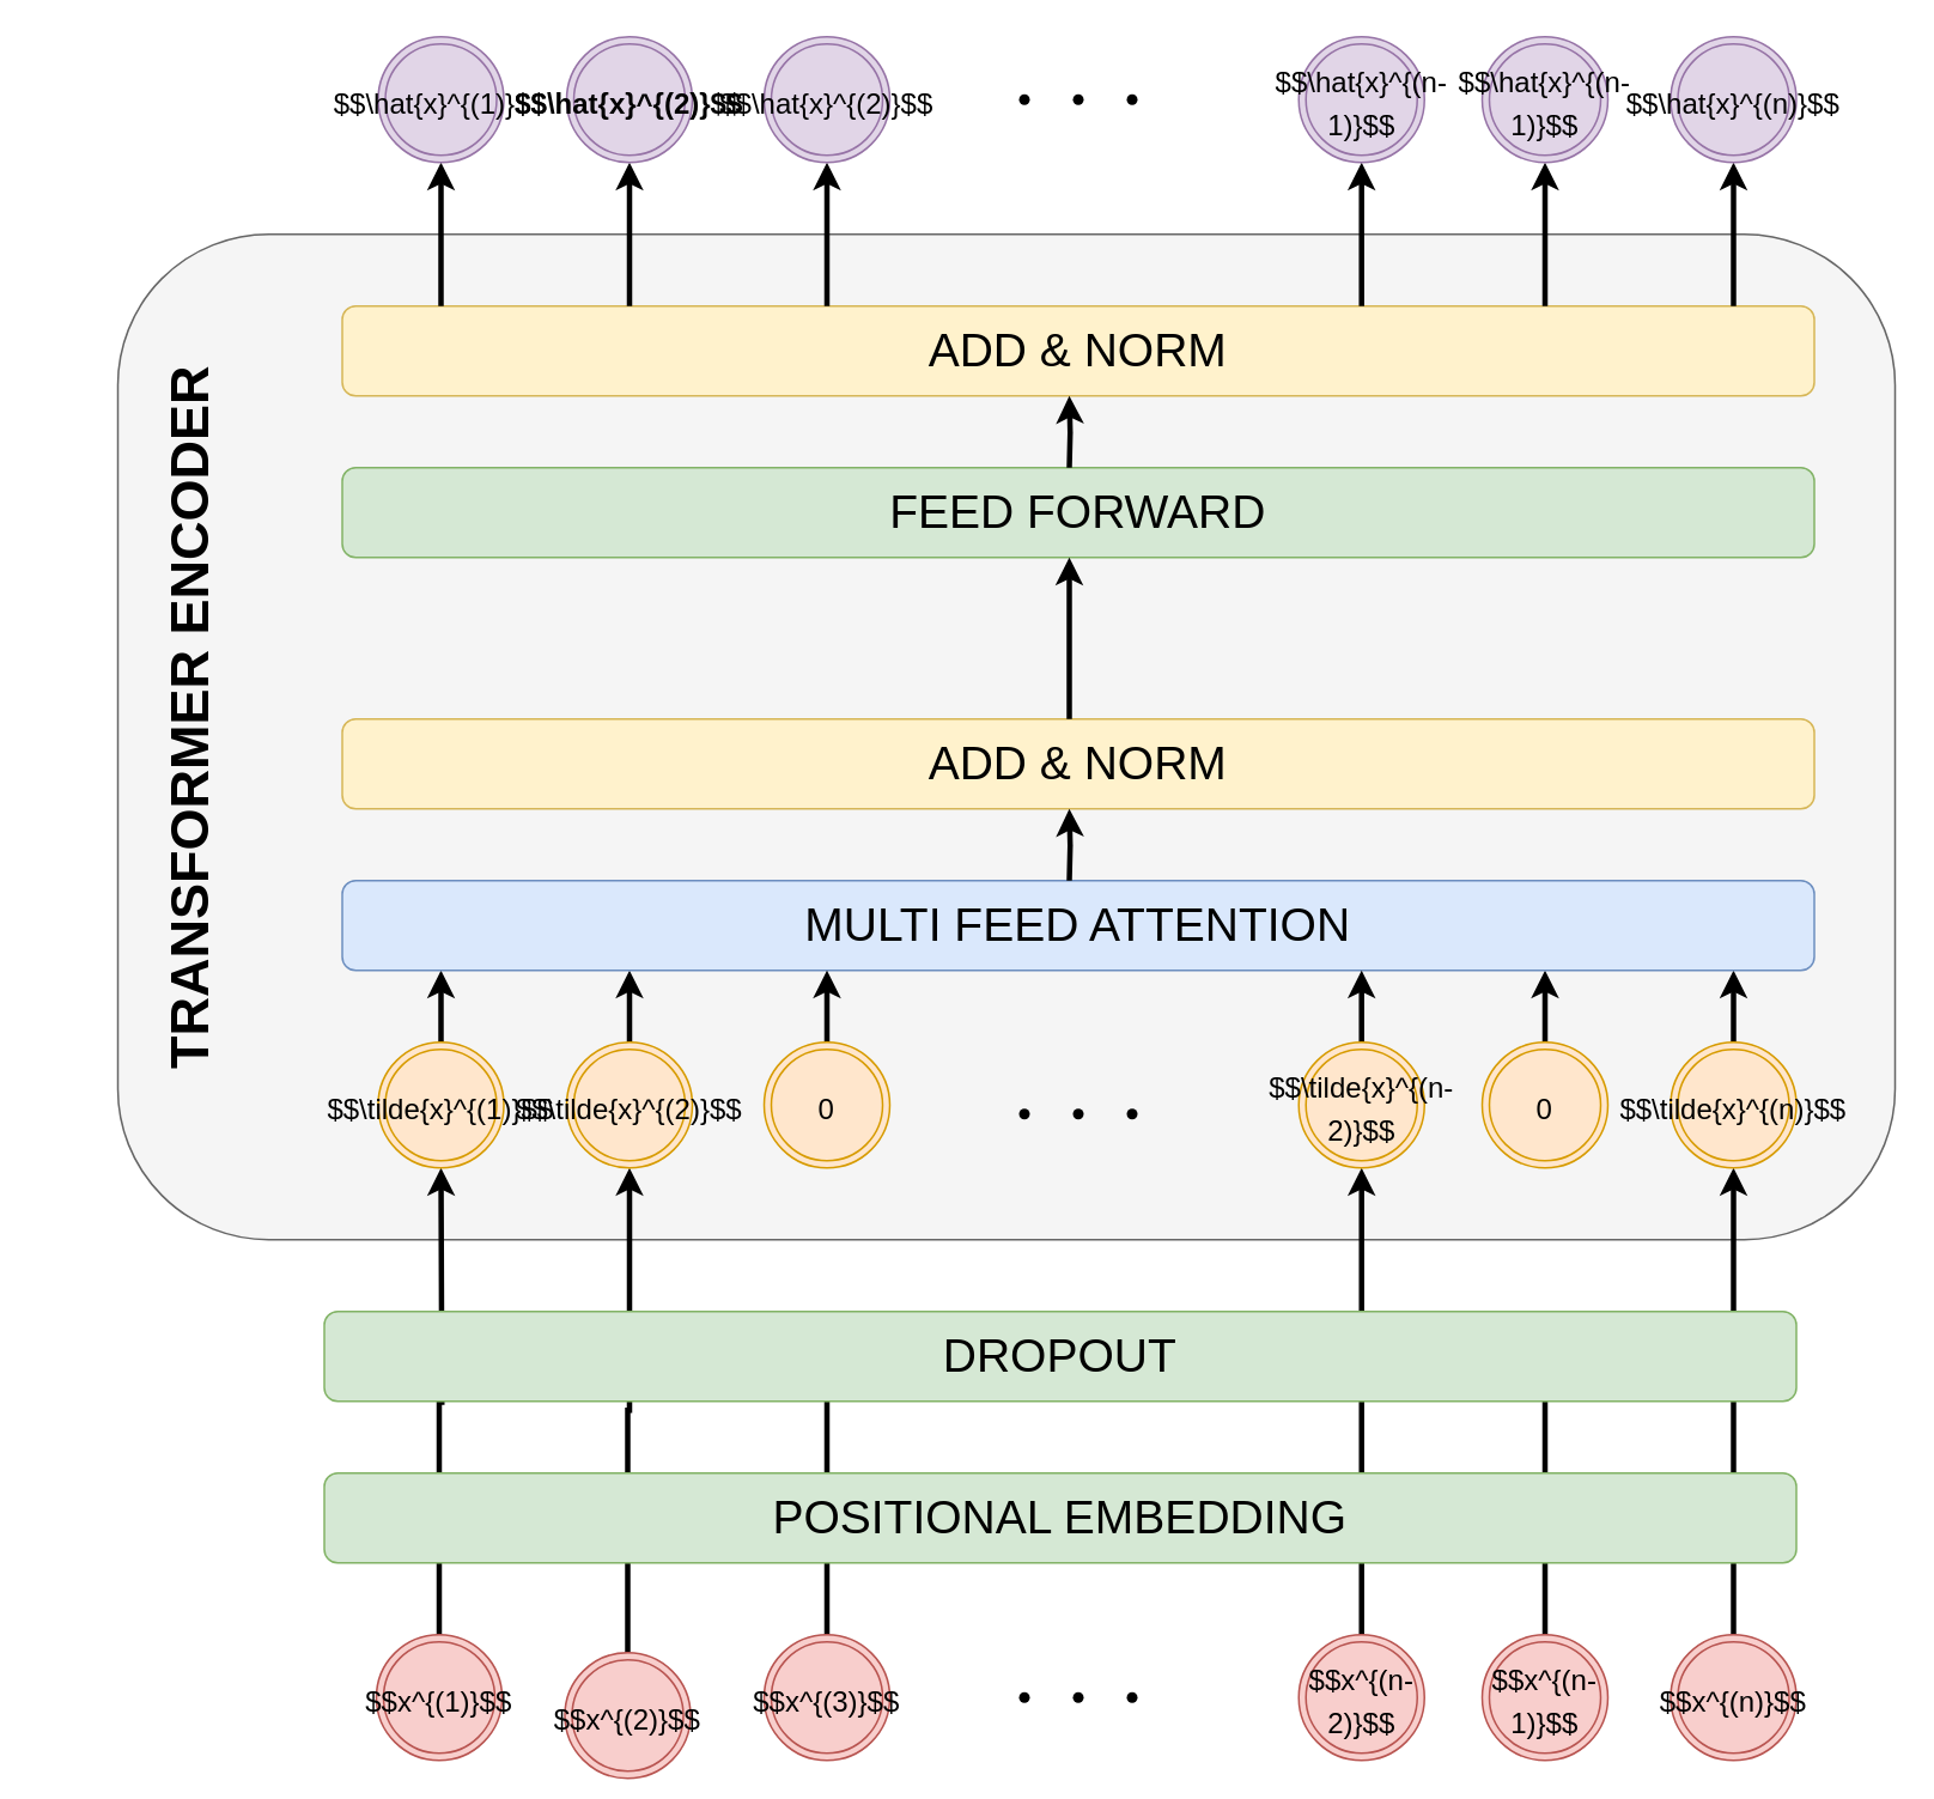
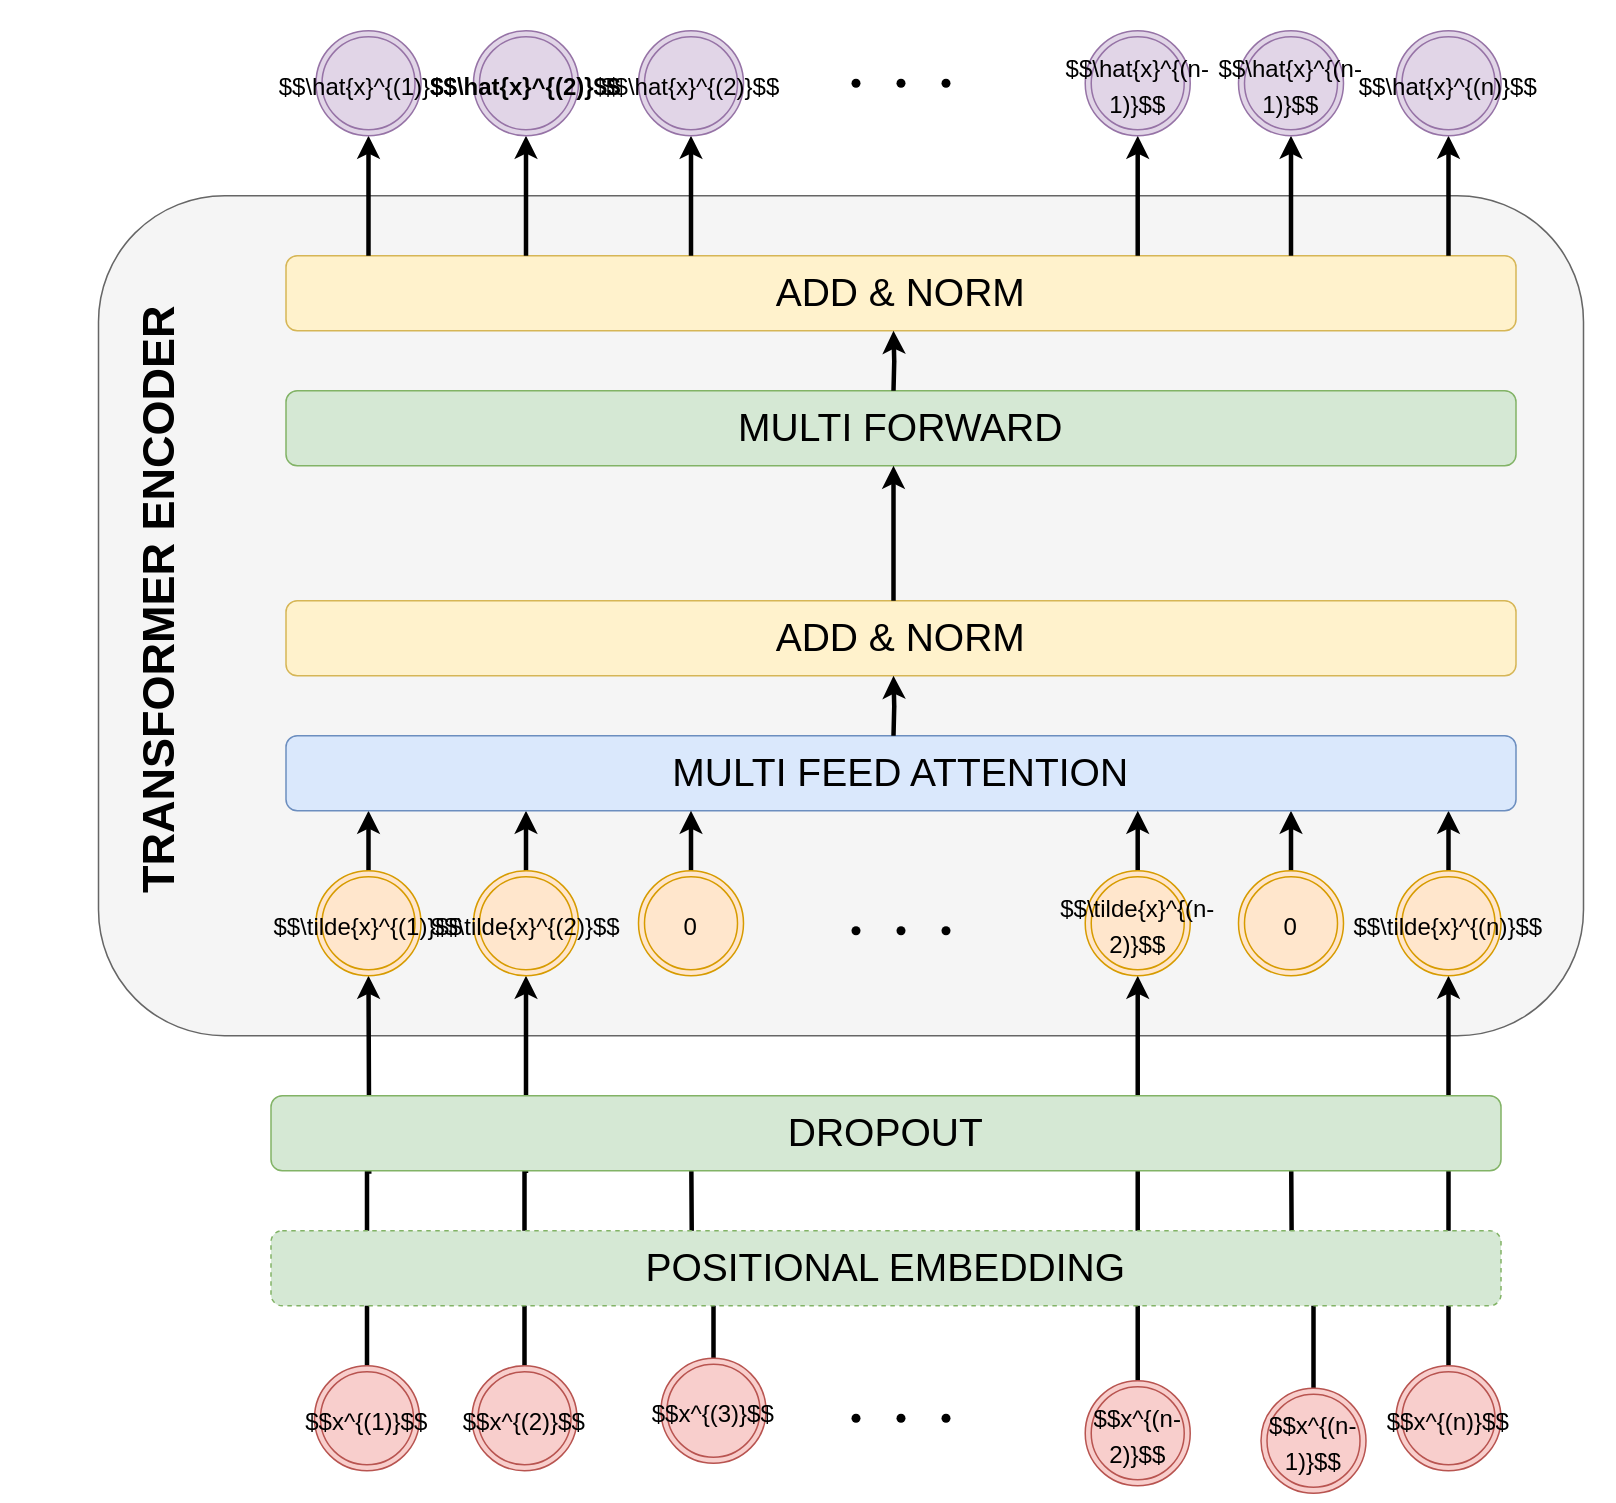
- <mxCell id="30" value="&lt;font style=&quot;font-size: 26px&quot;&gt;FEED FORWARD&lt;br&gt;&lt;/font&gt;" style="rounded=1;whiteSpace=wrap;html=1;fillColor=#d5e8d4;strokeColor=#82b366;connectable=0;" parent="1" vertex="1"><mxGeometry x="190" y="260" width="820" height="50" as="geometry" /></mxCell>
+ <mxCell id="30" value="&lt;font style=&quot;font-size: 26px&quot;&gt;MULTI FORWARD&lt;br&gt;&lt;/font&gt;" style="rounded=1;whiteSpace=wrap;html=1;fillColor=#d5e8d4;strokeColor=#82b366;connectable=0;" parent="1" vertex="1"><mxGeometry x="190" y="260" width="820" height="50" as="geometry" /></mxCell>
- <mxCell id="19" value="&lt;font style=&quot;font-size: 26px&quot;&gt;POSITIONAL EMBEDDING&lt;br&gt;&lt;/font&gt;" style="rounded=1;whiteSpace=wrap;html=1;fillColor=#d5e8d4;strokeColor=#82b366;connectable=0;" parent="1" vertex="1"><mxGeometry x="180" y="820" width="820" height="50" as="geometry" /></mxCell>
+ <mxCell id="19" value="&lt;font style=&quot;font-size: 26px&quot;&gt;POSITIONAL EMBEDDING&lt;br&gt;&lt;/font&gt;" style="rounded=1;whiteSpace=wrap;html=1;fillColor=#d5e8d4;strokeColor=#82b366;connectable=0;dashed=1;" parent="1" vertex="1"><mxGeometry x="180" y="820" width="820" height="50" as="geometry" /></mxCell>
- <mxCell id="40" value="&lt;font style=&quot;font-size: 16px;&quot;&gt;$$x^{(3)}$$&lt;/font&gt;" style="ellipse;shape=doubleEllipse;whiteSpace=wrap;html=1;aspect=fixed;fontSize=20;fillColor=#f8cecc;strokeColor=#b85450;" parent="1" vertex="1"><mxGeometry x="425" y="910" width="70" height="70" as="geometry" /></mxCell>
+ <mxCell id="40" value="&lt;font style=&quot;font-size: 16px;&quot;&gt;$$x^{(3)}$$&lt;/font&gt;" style="ellipse;shape=doubleEllipse;whiteSpace=wrap;html=1;aspect=fixed;fontSize=20;fillColor=#f8cecc;strokeColor=#b85450;" parent="1" vertex="1"><mxGeometry x="440" y="905" width="70" height="70" as="geometry" /></mxCell>
- <mxCell id="41" value="&lt;font style=&quot;font-size: 16px;&quot;&gt;$$x^{(n-2)}$$&lt;/font&gt;" style="ellipse;shape=doubleEllipse;whiteSpace=wrap;html=1;aspect=fixed;fontSize=20;fillColor=#f8cecc;strokeColor=#b85450;" parent="1" vertex="1"><mxGeometry x="722.82" y="910" width="70" height="70" as="geometry" /></mxCell>
+ <mxCell id="41" value="&lt;font style=&quot;font-size: 16px;&quot;&gt;$$x^{(n-2)}$$&lt;/font&gt;" style="ellipse;shape=doubleEllipse;whiteSpace=wrap;html=1;aspect=fixed;fontSize=20;fillColor=#f8cecc;strokeColor=#b85450;" parent="1" vertex="1"><mxGeometry x="722.82" y="920" width="70" height="70" as="geometry" /></mxCell>
- <mxCell id="20" value="&lt;font style=&quot;font-size: 16px;&quot;&gt;$$x^{(n-1)}$$&lt;/font&gt;" style="ellipse;shape=doubleEllipse;whiteSpace=wrap;html=1;aspect=fixed;fontSize=20;fillColor=#f8cecc;strokeColor=#b85450;" parent="1" vertex="1"><mxGeometry x="825" y="910" width="70" height="70" as="geometry" /></mxCell>
+ <mxCell id="20" value="&lt;font style=&quot;font-size: 16px;&quot;&gt;$$x^{(n-1)}$$&lt;/font&gt;" style="ellipse;shape=doubleEllipse;whiteSpace=wrap;html=1;aspect=fixed;fontSize=20;fillColor=#f8cecc;strokeColor=#b85450;" parent="1" vertex="1"><mxGeometry x="840" y="925" width="70" height="70" as="geometry" /></mxCell>
- <mxCell id="16" value="&lt;font style=&quot;font-size: 16px;&quot;&gt;$$x^{(2)}$$&lt;/font&gt;" style="ellipse;shape=doubleEllipse;whiteSpace=wrap;html=1;aspect=fixed;fontSize=20;fillColor=#f8cecc;strokeColor=#b85450;" parent="1" vertex="1"><mxGeometry x="314" y="920" width="70" height="70" as="geometry" /></mxCell>
+ <mxCell id="16" value="&lt;font style=&quot;font-size: 16px;&quot;&gt;$$x^{(2)}$$&lt;/font&gt;" style="ellipse;shape=doubleEllipse;whiteSpace=wrap;html=1;aspect=fixed;fontSize=20;fillColor=#f8cecc;strokeColor=#b85450;" parent="1" vertex="1"><mxGeometry x="314" y="910" width="70" height="70" as="geometry" /></mxCell>
